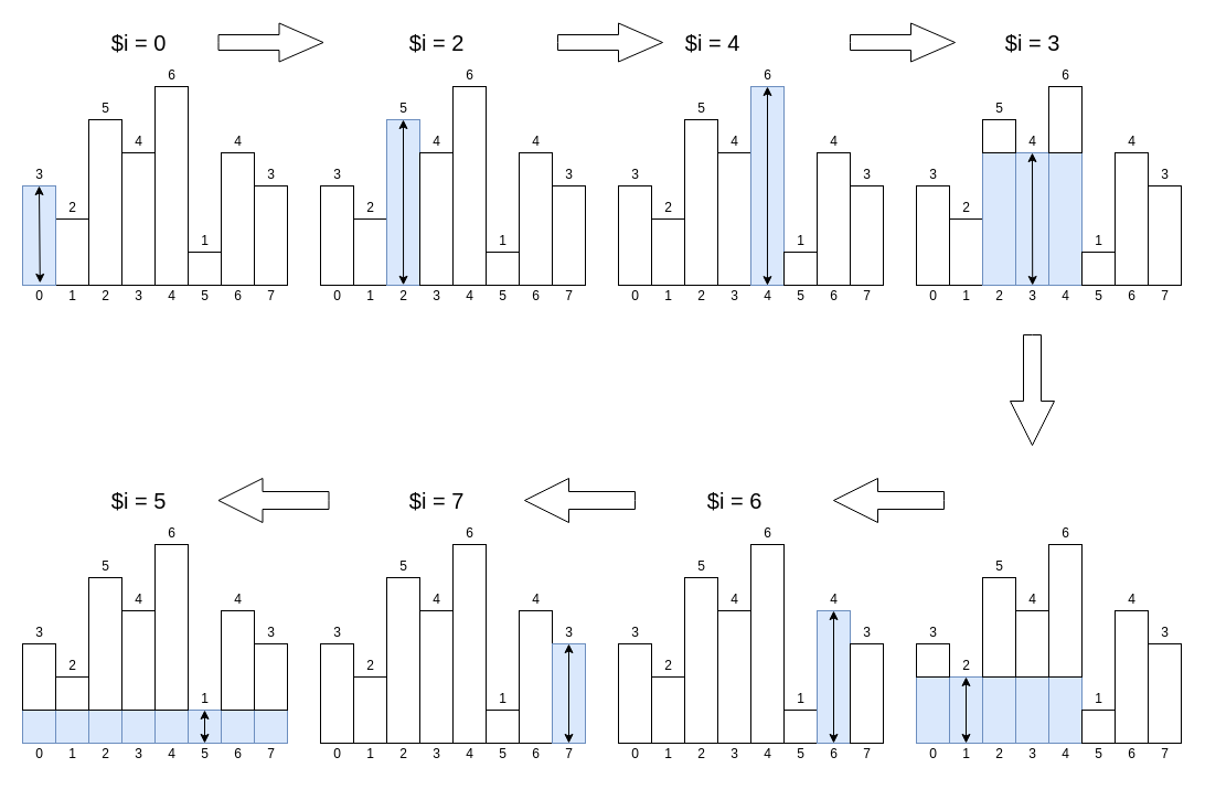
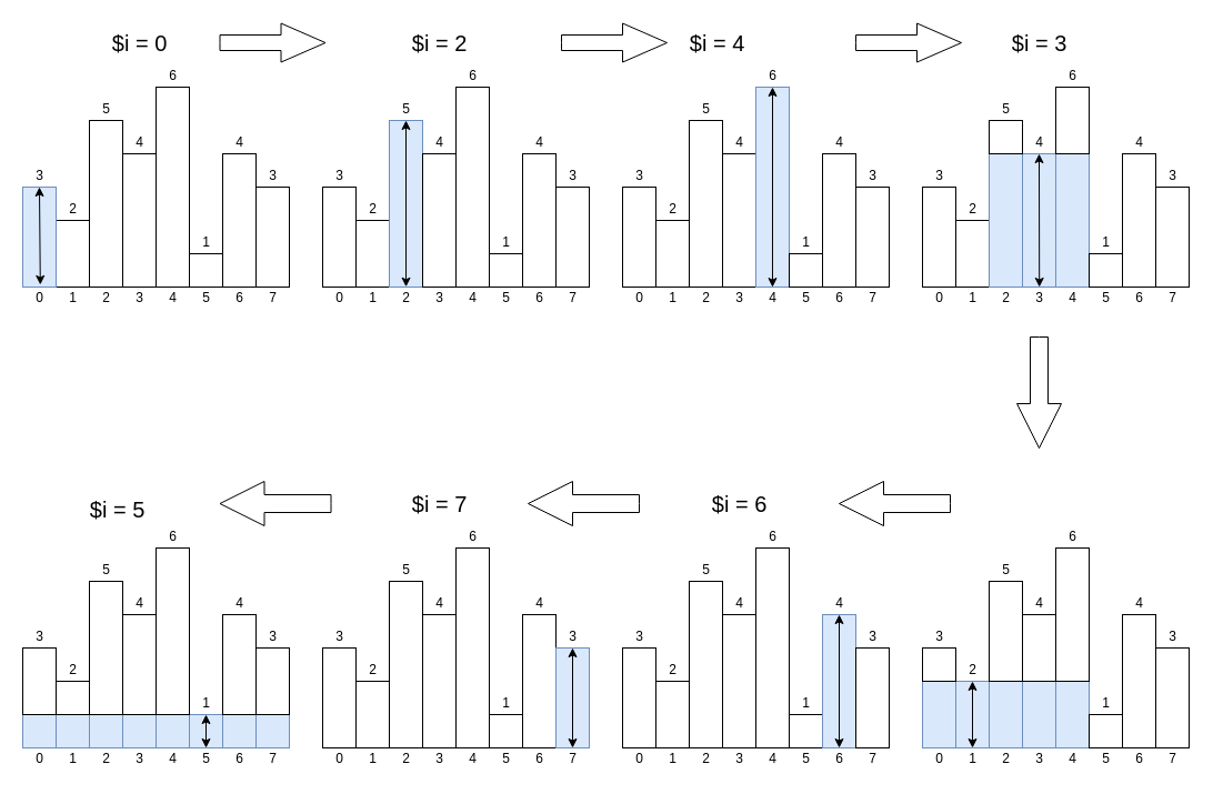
- <mxCell id="140" value="$i = 5" style="text;html=1;resizable=0;autosize=1;align=center;verticalAlign=middle;points=[];fillColor=none;strokeColor=none;rounded=0;shadow=0;fontSize=20;" vertex="1" parent="1"><mxGeometry x="95" y="438" width="60" height="30" as="geometry" /></mxCell>
+ <mxCell id="140" value="$i = 5" style="text;html=1;resizable=0;autosize=1;align=center;verticalAlign=middle;points=[];fillColor=none;strokeColor=none;rounded=0;shadow=0;fontSize=20;" vertex="1" parent="1"><mxGeometry x="75" y="443" width="60" height="30" as="geometry" /></mxCell>
